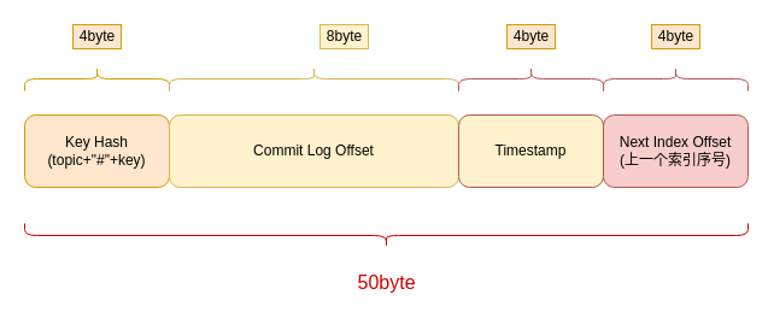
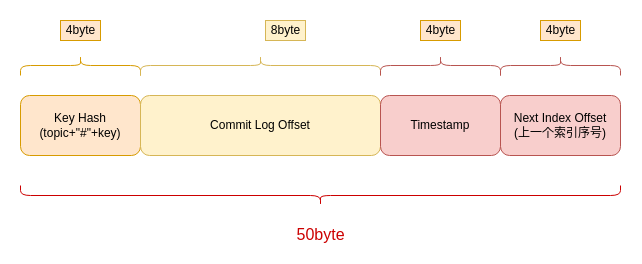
- <mxCell id="4" value="Timestamp" style="rounded=1;whiteSpace=wrap;html=1;fillColor=#fff2cc;strokeColor=#b85450;" parent="1" vertex="1"><mxGeometry x="380" y="95" width="120" height="60" as="geometry" /></mxCell>
+ <mxCell id="4" value="Timestamp" style="rounded=1;whiteSpace=wrap;html=1;fillColor=#f8cecc;strokeColor=#b85450;" parent="1" vertex="1"><mxGeometry x="380" y="95" width="120" height="60" as="geometry" /></mxCell>
